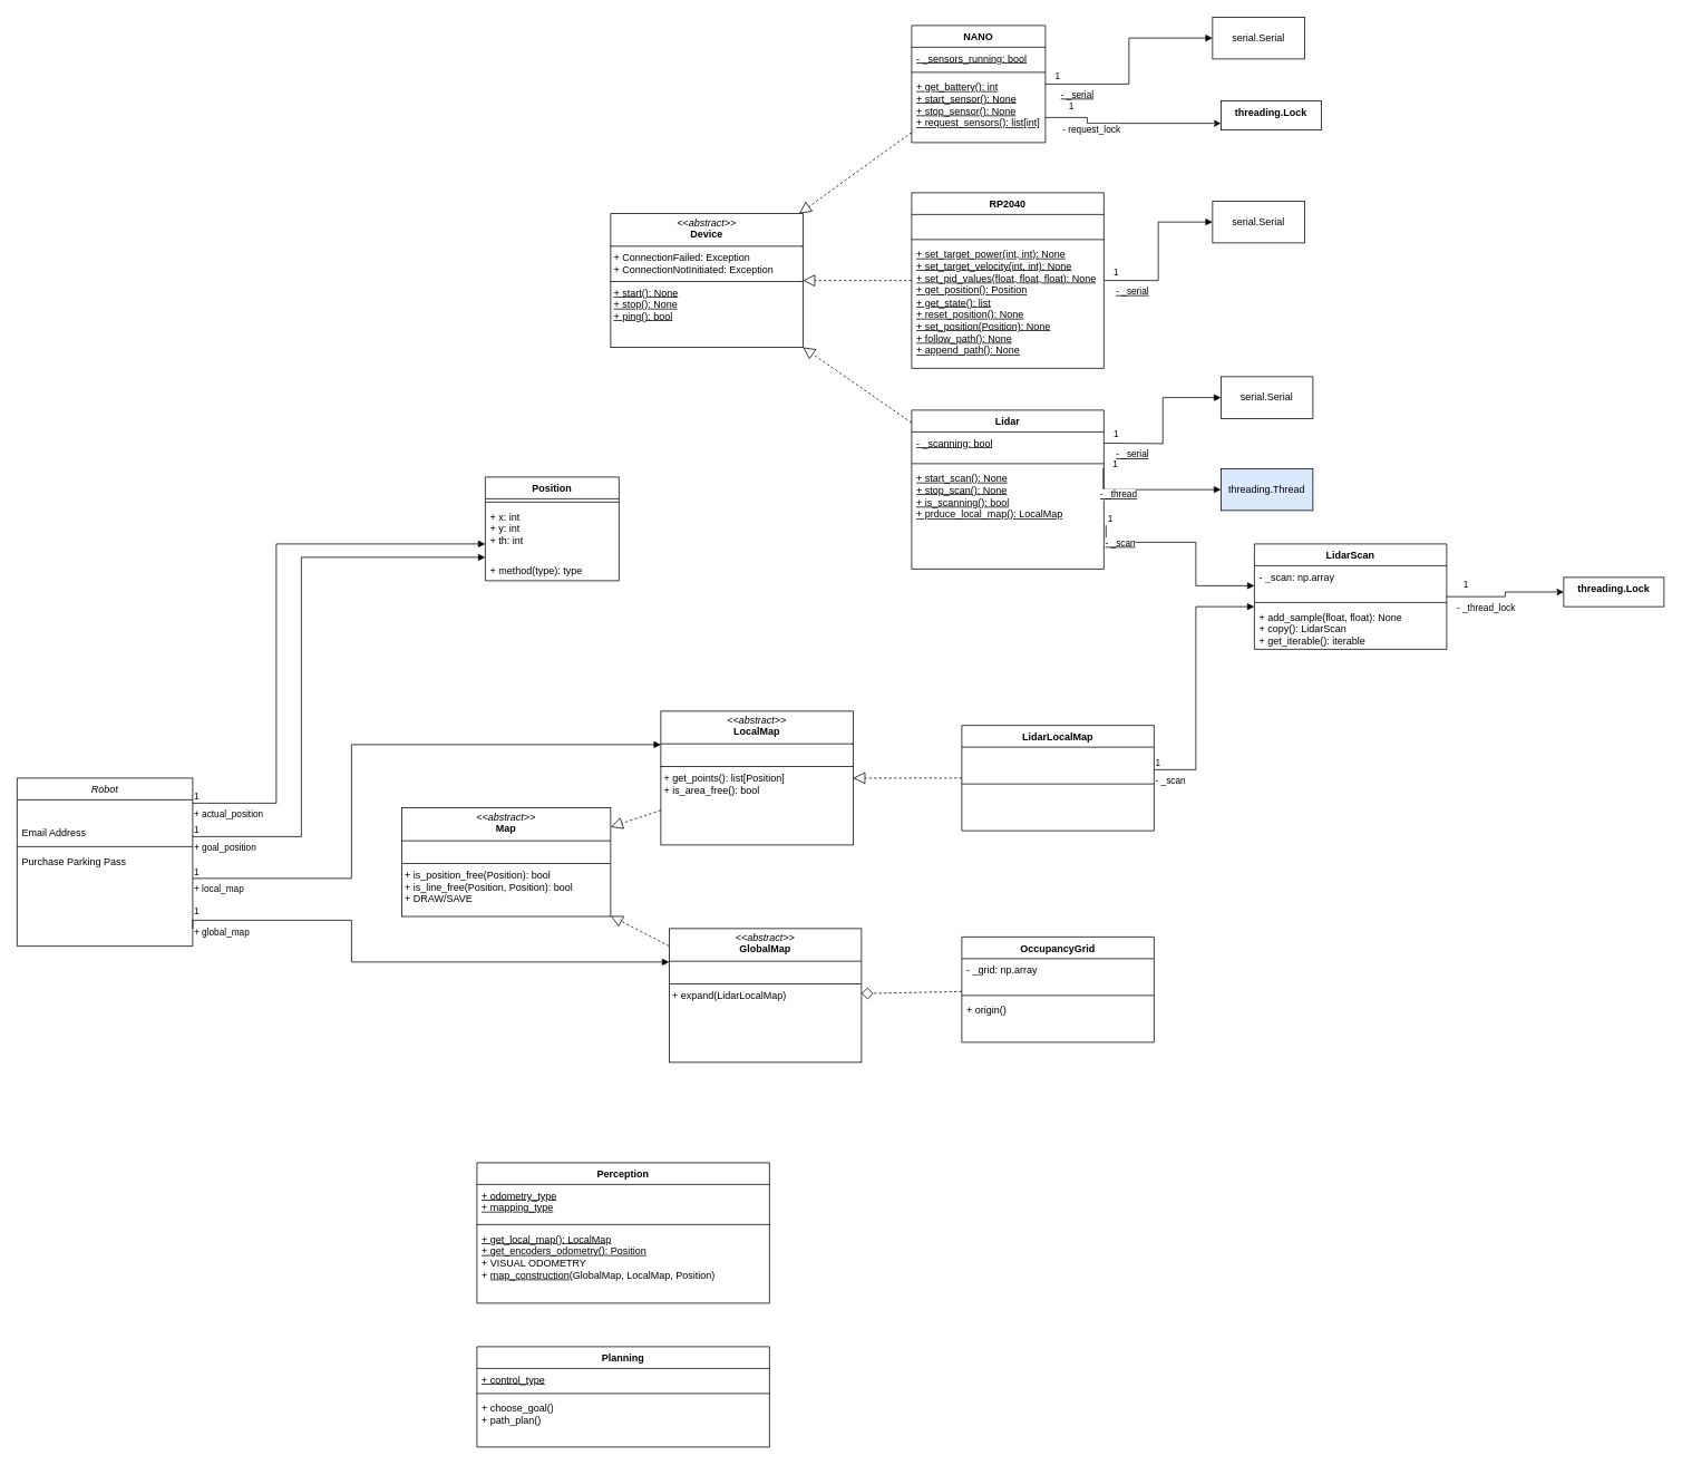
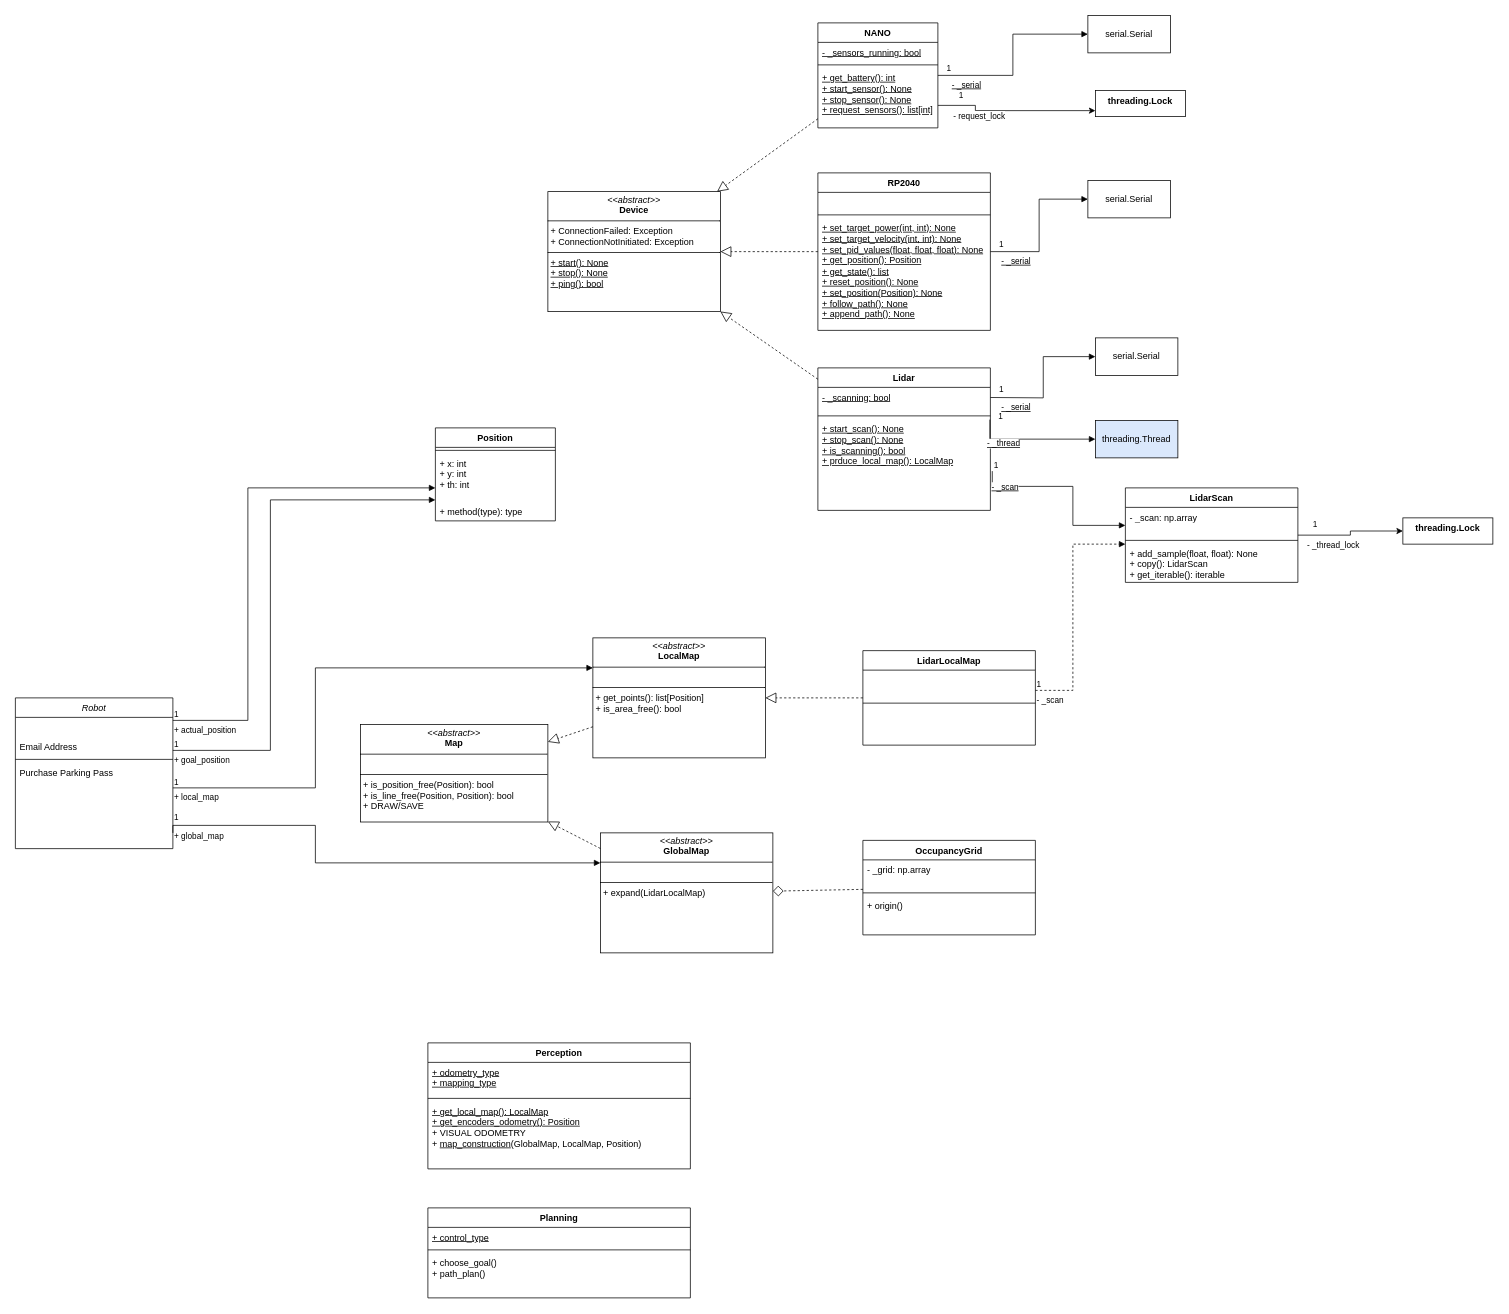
- <mxCell id="23" value="- _scan" style="endArrow=block;endFill=1;html=1;edgeStyle=orthogonalEdgeStyle;align=left;verticalAlign=top;rounded=0;" parent="1" source="31" target="27" edge="1"><mxGeometry x="-1" relative="1" as="geometry"><mxPoint x="1380" y="920" as="sourcePoint" /><mxPoint x="1500" y="725" as="targetPoint" /><Array as="points"><mxPoint x="1430" y="920" /><mxPoint x="1430" y="725" /></Array></mxGeometry></mxCell>
+ <mxCell id="23" value="- _scan" style="endArrow=block;endFill=1;html=1;edgeStyle=orthogonalEdgeStyle;align=left;verticalAlign=top;rounded=0;dashed=1;" parent="1" source="31" target="27" edge="1"><mxGeometry x="-1" relative="1" as="geometry"><mxPoint x="1380" y="920" as="sourcePoint" /><mxPoint x="1500" y="725" as="targetPoint" /><Array as="points"><mxPoint x="1430" y="920" /><mxPoint x="1430" y="725" /></Array></mxGeometry></mxCell>
